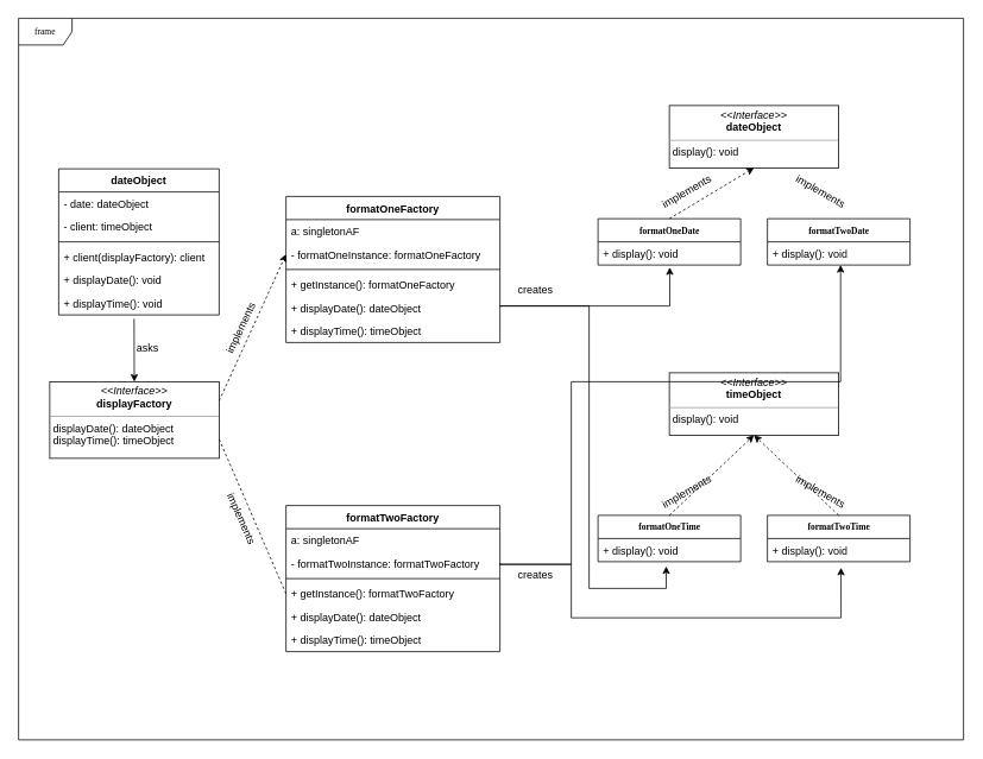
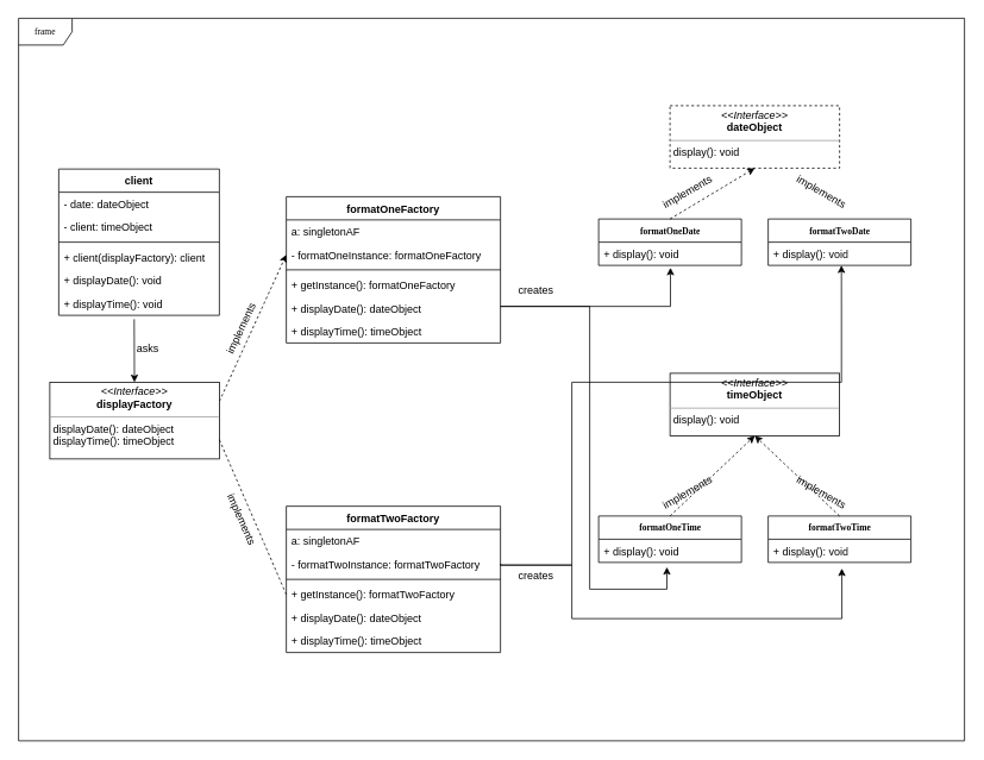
- <mxCell id="5" value="&lt;p style=&quot;margin:0px;margin-top:4px;text-align:center;&quot;&gt;&lt;i&gt;&amp;lt;&amp;lt;Interface&amp;gt;&amp;gt;&lt;/i&gt;&lt;br&gt;&lt;b&gt;dateObject&lt;/b&gt;&lt;/p&gt;&lt;hr size=&quot;1&quot;&gt;&lt;p style=&quot;margin:0px;margin-left:4px;&quot;&gt;display(): void&lt;br&gt;&lt;/p&gt;" style="verticalAlign=top;align=left;overflow=fill;fontSize=12;fontFamily=Helvetica;html=1;rounded=0;shadow=0;comic=0;labelBackgroundColor=none;strokeWidth=1" parent="1" vertex="1"><mxGeometry x="750" y="118" width="190" height="70" as="geometry" /></mxCell>
+ <mxCell id="5" value="&lt;p style=&quot;margin:0px;margin-top:4px;text-align:center;&quot;&gt;&lt;i&gt;&amp;lt;&amp;lt;Interface&amp;gt;&amp;gt;&lt;/i&gt;&lt;br&gt;&lt;b&gt;dateObject&lt;/b&gt;&lt;/p&gt;&lt;hr size=&quot;1&quot;&gt;&lt;p style=&quot;margin:0px;margin-left:4px;&quot;&gt;display(): void&lt;br&gt;&lt;/p&gt;" style="verticalAlign=top;align=left;overflow=fill;fontSize=12;fontFamily=Helvetica;html=1;rounded=0;shadow=0;comic=0;labelBackgroundColor=none;strokeWidth=1;dashed=1;" parent="1" vertex="1"><mxGeometry x="750" y="118" width="190" height="70" as="geometry" /></mxCell>
- <mxCell id="15" value="dateObject" style="swimlane;fontStyle=1;align=center;verticalAlign=top;childLayout=stackLayout;horizontal=1;startSize=26;horizontalStack=0;resizeParent=1;resizeParentMax=0;resizeLast=0;collapsible=1;marginBottom=0;strokeColor=default;strokeWidth=1;" vertex="1" parent="1"><mxGeometry x="65" y="189" width="180" height="164" as="geometry" /></mxCell>
+ <mxCell id="15" value="client" style="swimlane;fontStyle=1;align=center;verticalAlign=top;childLayout=stackLayout;horizontal=1;startSize=26;horizontalStack=0;resizeParent=1;resizeParentMax=0;resizeLast=0;collapsible=1;marginBottom=0;strokeColor=default;strokeWidth=1;" vertex="1" parent="1"><mxGeometry x="65" y="189" width="180" height="164" as="geometry" /></mxCell>
